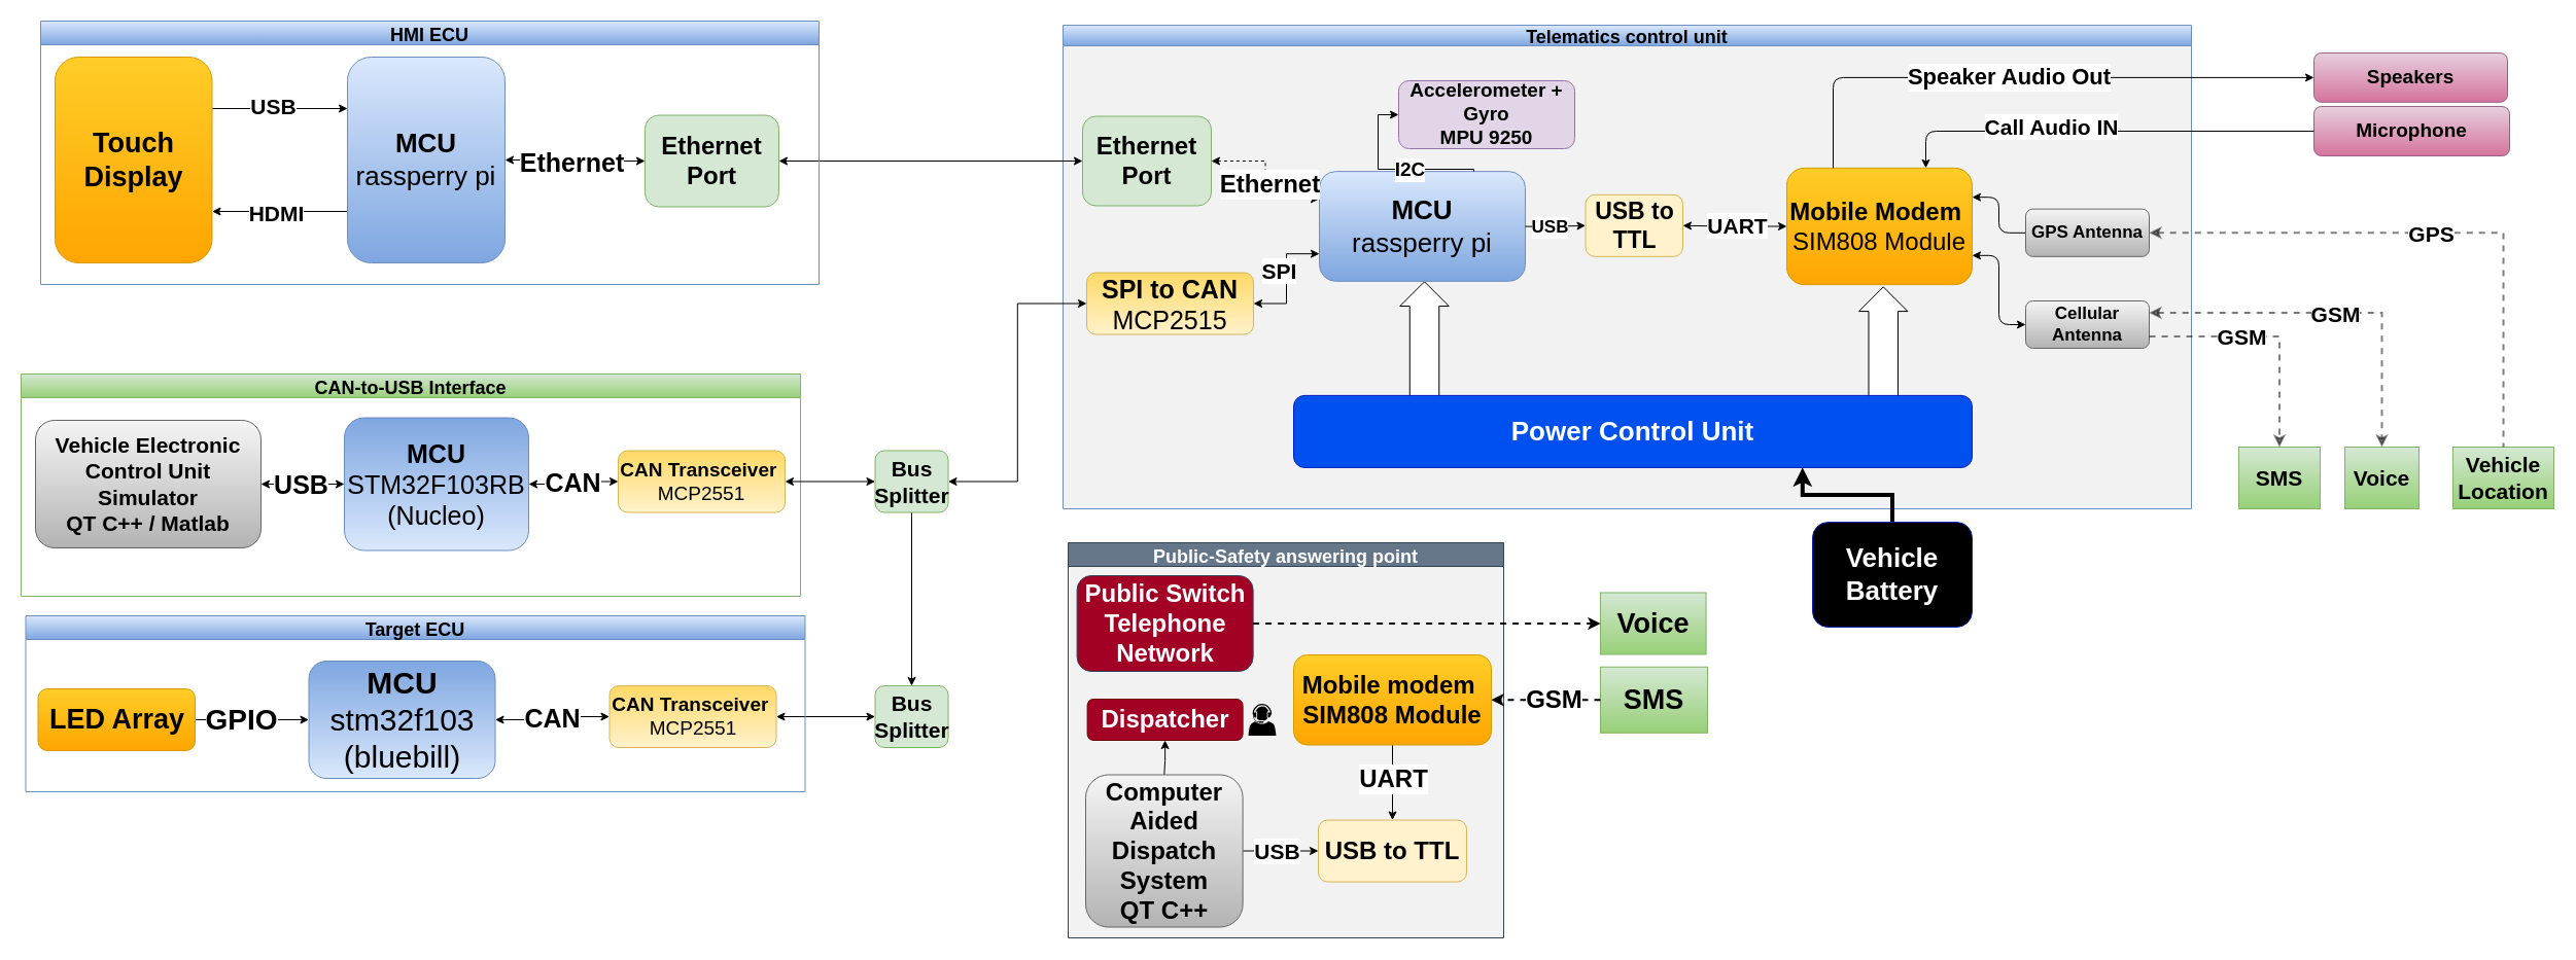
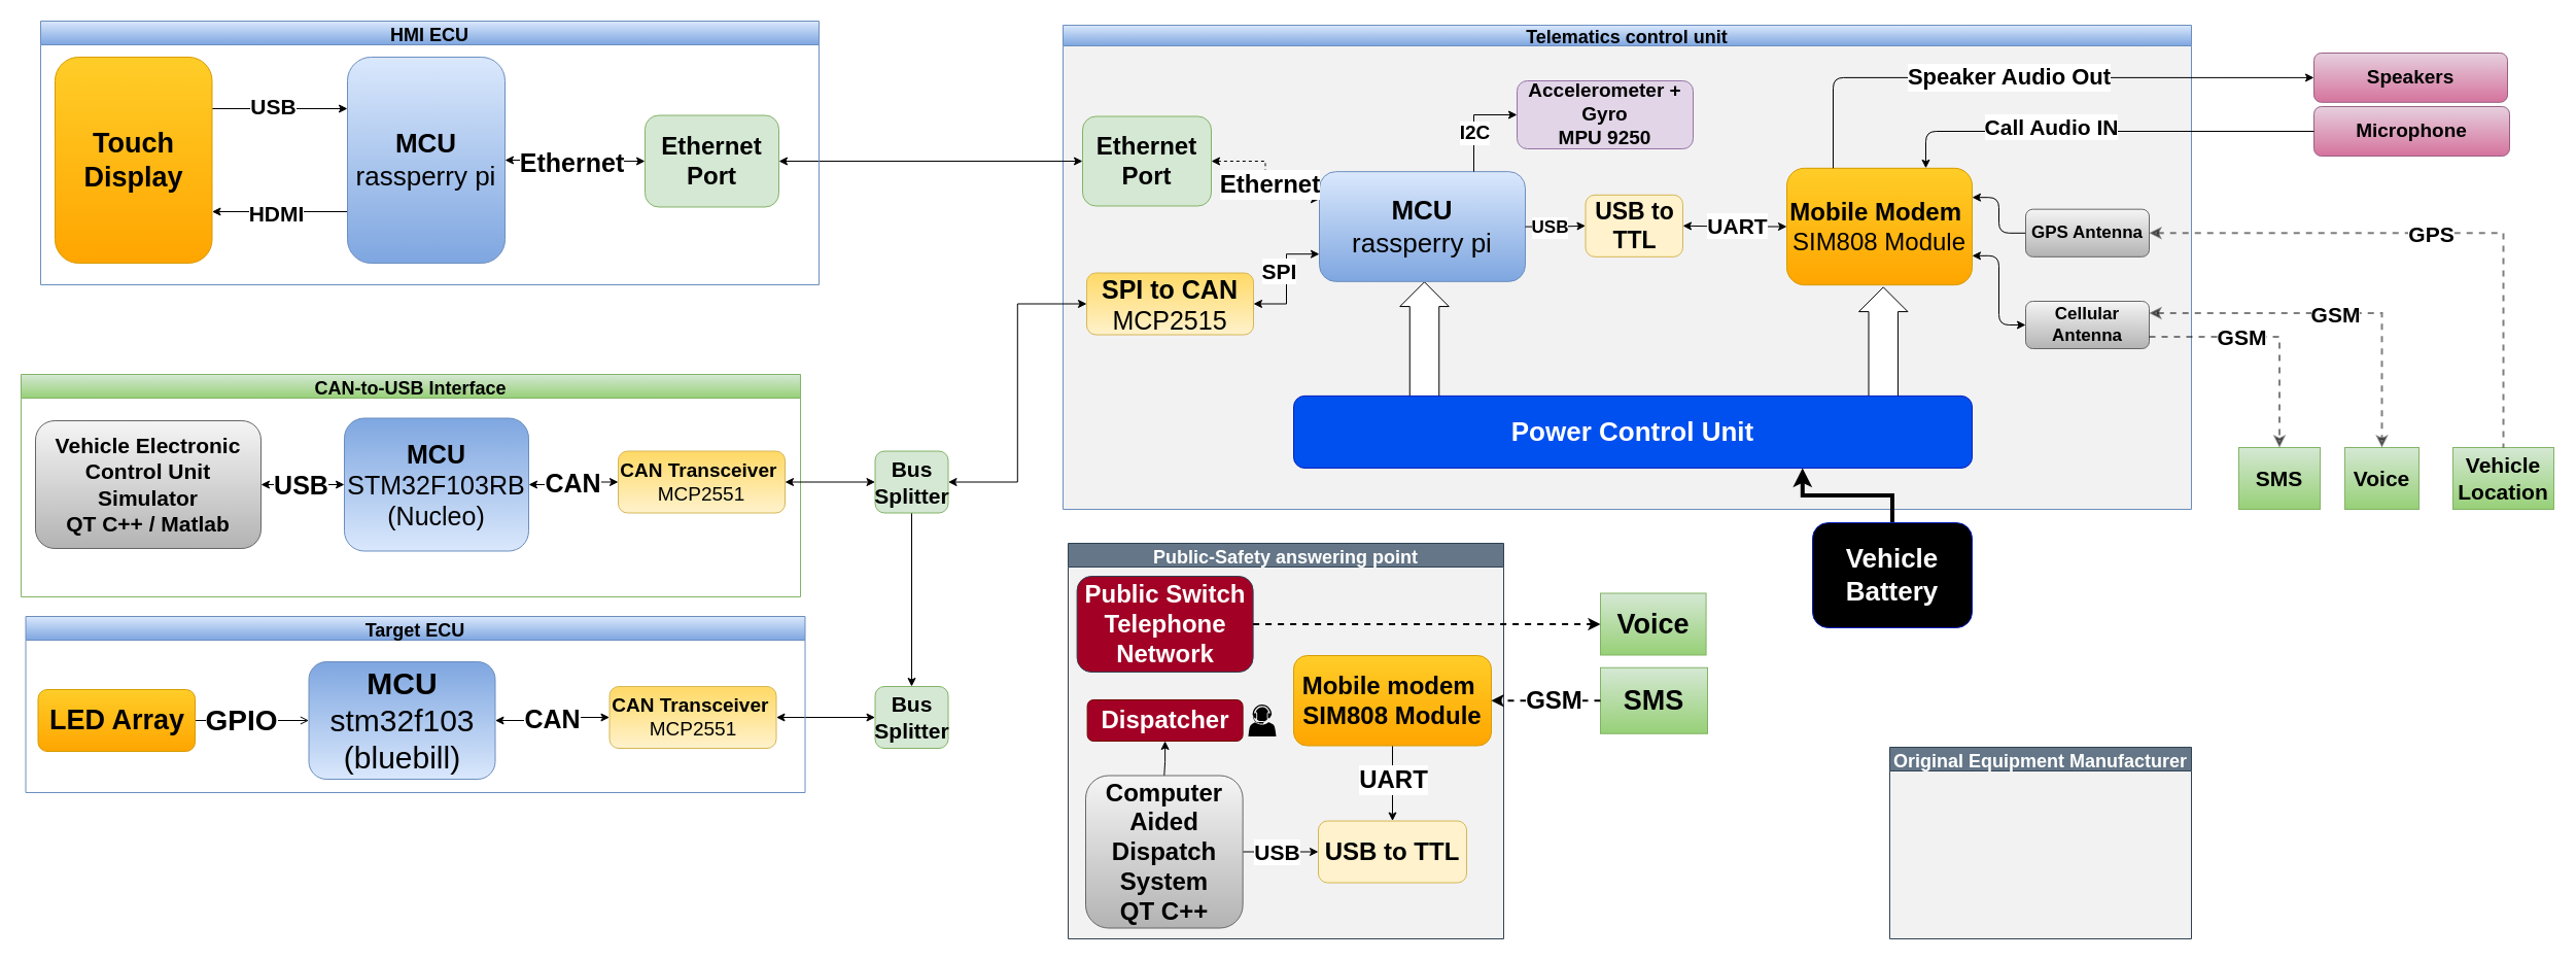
- <mxCell id="16" value="Accelerometer + Gyro&lt;br style=&quot;font-size: 19px;&quot;&gt;&lt;span style=&quot;font-size: 19px;&quot;&gt;MPU 9250&lt;/span&gt;" style="rounded=1;whiteSpace=wrap;html=1;fillColor=#e1d5e7;strokeColor=#9673a6;fontStyle=1;fontSize=19;" parent="3" vertex="1"><mxGeometry x="326" y="54" width="171" height="66" as="geometry" /></mxCell>
+ <mxCell id="16" value="Accelerometer + Gyro&lt;br style=&quot;font-size: 19px;&quot;&gt;&lt;span style=&quot;font-size: 19px;&quot;&gt;MPU 9250&lt;/span&gt;" style="rounded=1;whiteSpace=wrap;html=1;fillColor=#e1d5e7;strokeColor=#9673a6;fontStyle=1;fontSize=19;" parent="3" vertex="1"><mxGeometry x="441" y="54" width="171" height="66" as="geometry" /></mxCell>
- <mxCell id="88" style="edgeStyle=orthogonalEdgeStyle;rounded=1;orthogonalLoop=1;jettySize=auto;html=1;startArrow=none;startFill=0;endArrow=classic;endFill=1;fontSize=27;" edge="1" parent="86" source="90" target="87"><mxGeometry relative="1" as="geometry" /></mxCell>
+ <mxCell id="88" style="edgeStyle=orthogonalEdgeStyle;rounded=1;orthogonalLoop=1;jettySize=auto;html=1;startArrow=none;startFill=0;endArrow=open;endFill=1;fontSize=27;" edge="1" parent="86" source="90" target="87"><mxGeometry relative="1" as="geometry" /></mxCell>
+ <mxCell id="2" value="Original Equipment Manufacturer" style="swimlane;startSize=23;fillColor=#647687;strokeColor=#314354;swimlaneFillColor=#f2f2f2;fontStyle=1;fontSize=18;fontColor=#ffffff;" parent="1" vertex="1"><mxGeometry x="1835" y="725" width="293" height="186" as="geometry" /></mxCell>
